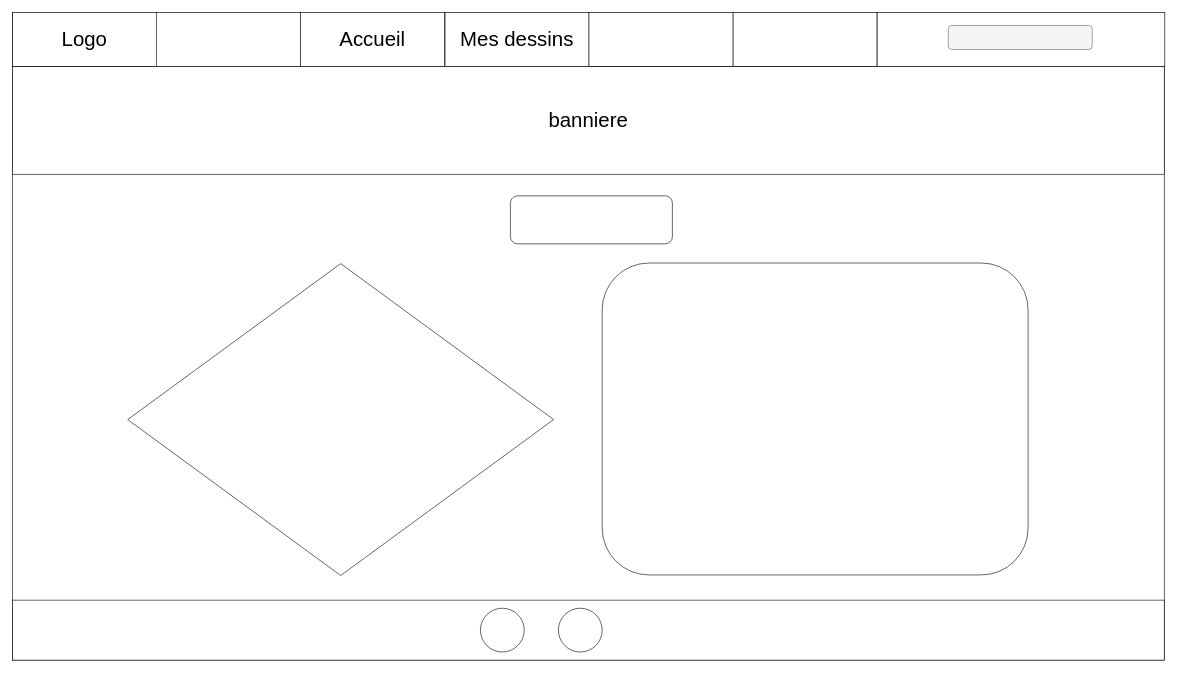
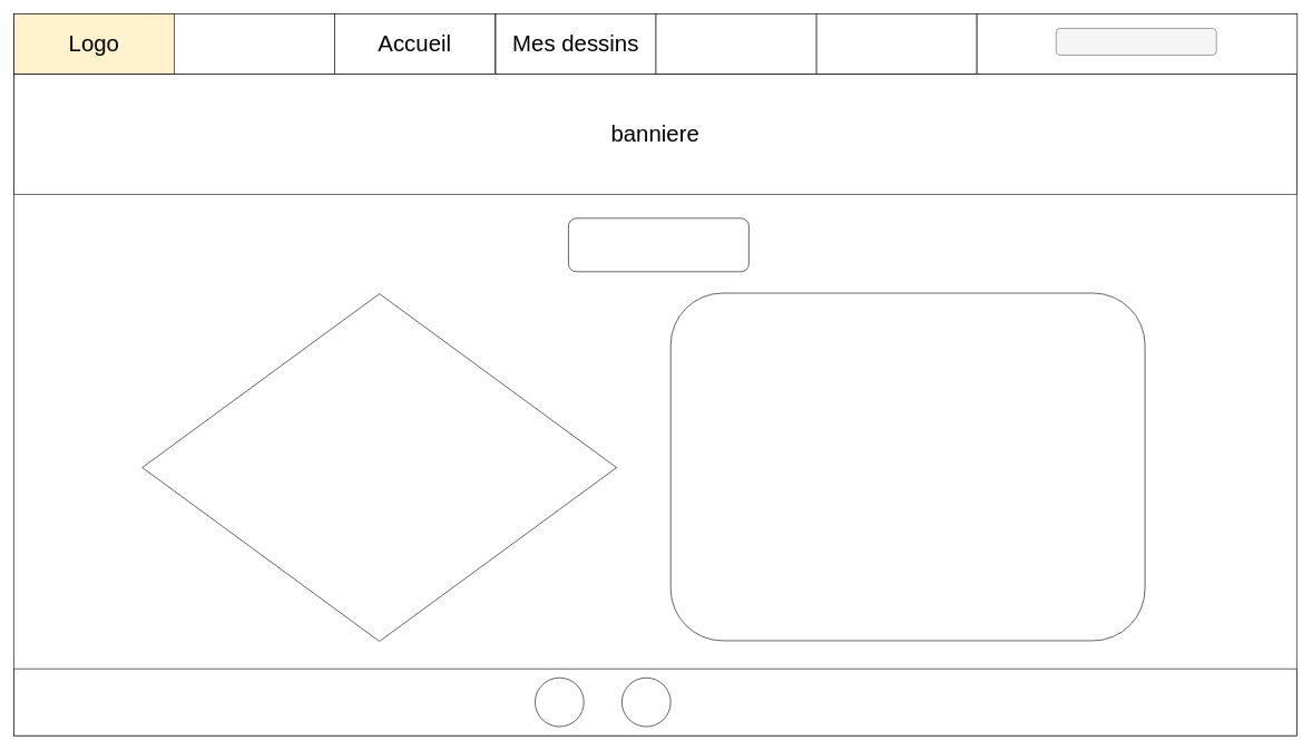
- <mxCell id="11" value="&lt;font style=&quot;font-size: 34px;&quot;&gt;Logo&lt;/font&gt;" style="rounded=0;whiteSpace=wrap;html=1;" parent="1" vertex="1"><mxGeometry x="20" width="240" height="90" as="geometry" y="20" /></mxCell>
+ <mxCell id="11" value="&lt;font style=&quot;font-size: 34px;&quot;&gt;Logo&lt;/font&gt;" style="rounded=0;whiteSpace=wrap;html=1;fillColor=#fff2cc;" parent="1" vertex="1"><mxGeometry x="20" width="240" height="90" as="geometry" y="20" /></mxCell>
